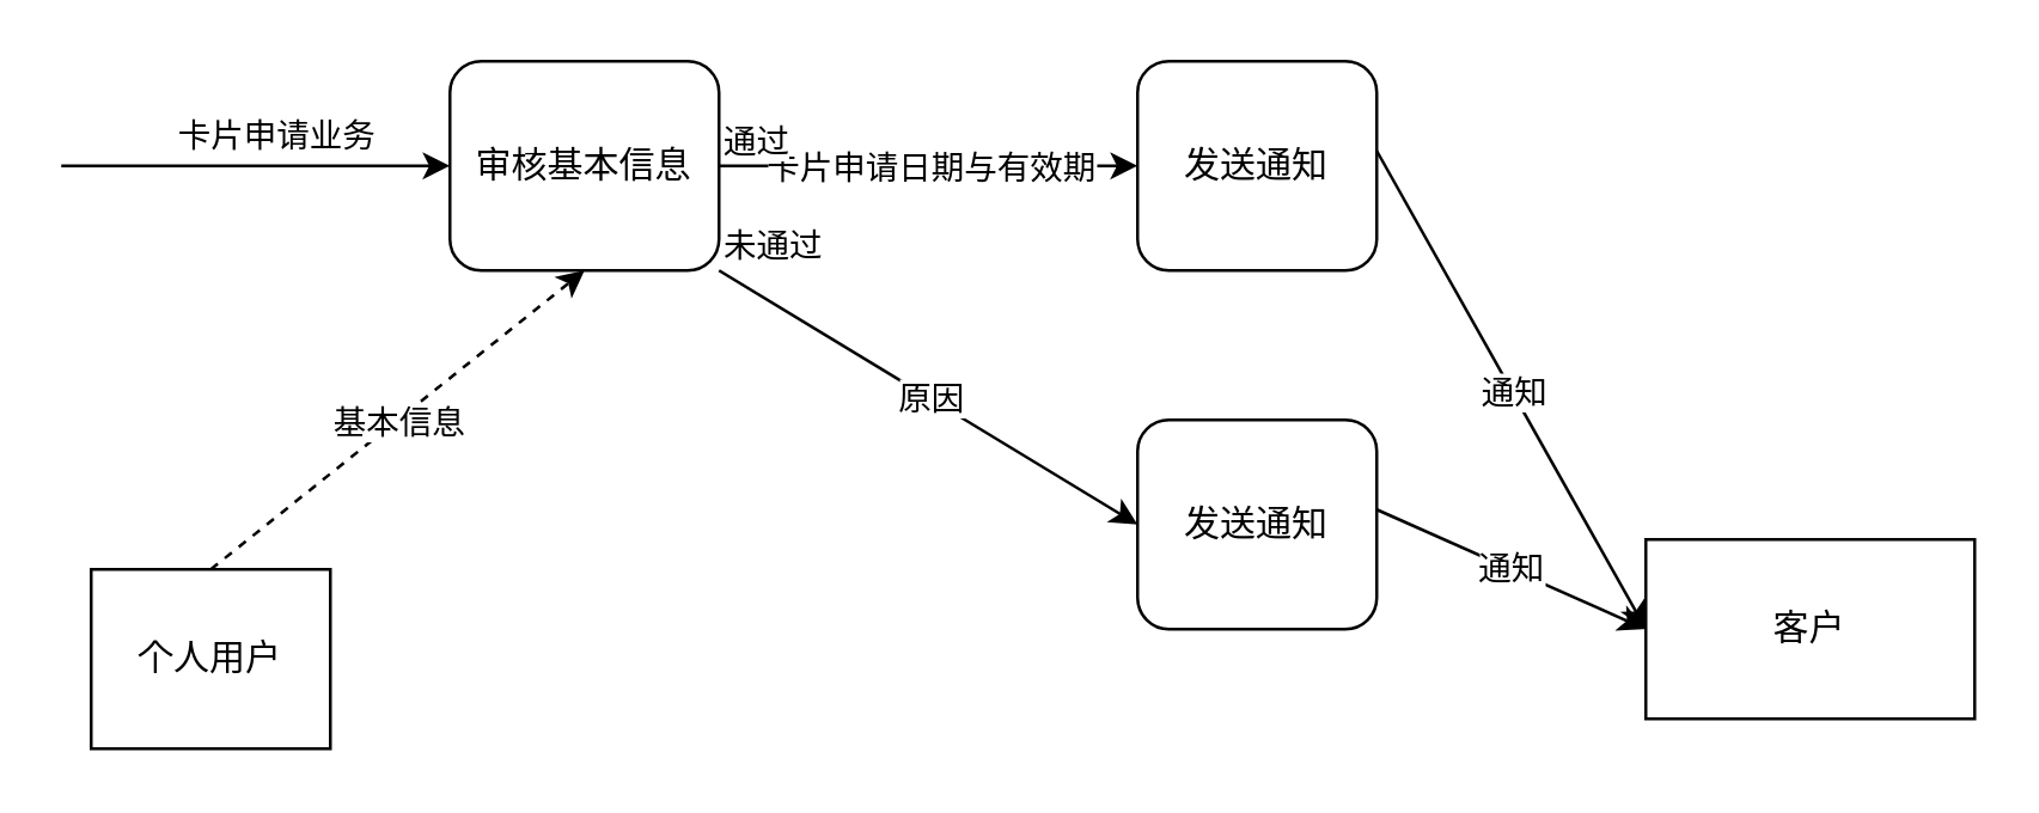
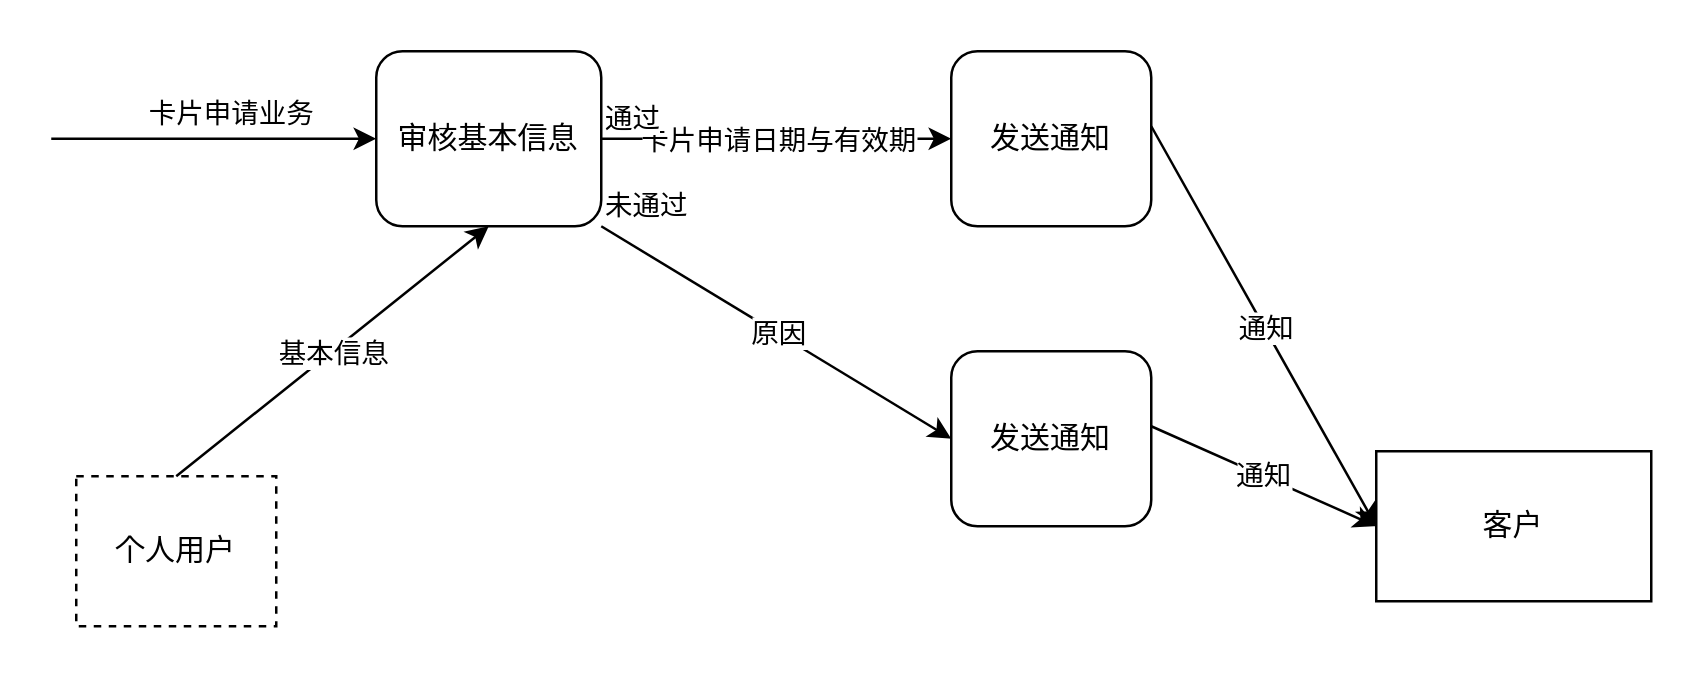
- <mxCell id="5" value="" style="endArrow=classic;html=1;rounded=0;entryX=0.5;entryY=1;entryDx=0;entryDy=0;exitX=0.5;exitY=0;exitDx=0;exitDy=0;dashed=1;" edge="1" parent="1" source="4" target="3"><mxGeometry relative="1" as="geometry"><mxPoint x="50" y="180" as="sourcePoint" /><mxPoint x="150" y="180" as="targetPoint" /></mxGeometry></mxCell>
+ <mxCell id="5" value="" style="endArrow=classic;html=1;rounded=0;entryX=0.5;entryY=1;entryDx=0;entryDy=0;exitX=0.5;exitY=0;exitDx=0;exitDy=0;" edge="1" parent="1" source="4" target="3"><mxGeometry relative="1" as="geometry"><mxPoint x="50" y="180" as="sourcePoint" /><mxPoint x="150" y="180" as="targetPoint" /></mxGeometry></mxCell>
- <mxCell id="4" value="个人用户" style="rounded=0;whiteSpace=wrap;html=1;" vertex="1" parent="1"><mxGeometry x="30" y="190" width="80" height="60" as="geometry" /></mxCell>
+ <mxCell id="4" value="个人用户" style="rounded=0;whiteSpace=wrap;html=1;dashed=1;" vertex="1" parent="1"><mxGeometry x="30" y="190" width="80" height="60" as="geometry" /></mxCell>
